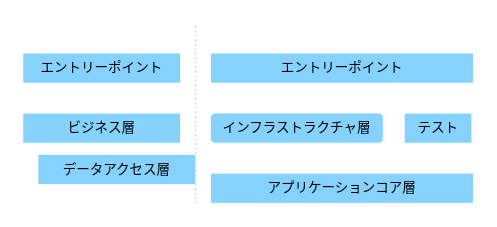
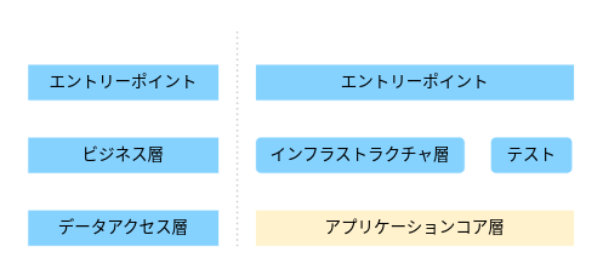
- <mxCell id="13" value="テスト" style="rounded=0;whiteSpace=wrap;html=1;fillColor=#85D2FF;strokeColor=#FFFFFF;fontColor=#000000;fontFamily=Noto Sans JP;fontSource=https%3A%2F%2Ffonts.googleapis.com%2Fcss%3Ffamily%3DNoto%2BSans%2BJP;fontSize=18;" parent="1" vertex="1"><mxGeometry x="538" y="150" width="90" height="40" as="geometry" /></mxCell>
+ <mxCell id="13" value="テスト" style="whiteSpace=wrap;html=1;fillColor=#85D2FF;strokeColor=#FFFFFF;fontColor=#000000;fontFamily=Noto Sans JP;fontSource=https%3A%2F%2Ffonts.googleapis.com%2Fcss%3Ffamily%3DNoto%2BSans%2BJP;fontSize=18;rounded=1;" parent="1" vertex="1"><mxGeometry x="538" y="150" width="90" height="40" as="geometry" /></mxCell>
- <mxCell id="3" value="データアクセス層" style="rounded=0;whiteSpace=wrap;html=1;fillColor=#85D2FF;strokeColor=#FFFFFF;fontColor=#000000;fontFamily=Noto Sans JP;fontSource=https%3A%2F%2Ffonts.googleapis.com%2Fcss%3Ffamily%3DNoto%2BSans%2BJP;fontSize=18;" parent="1" vertex="1"><mxGeometry x="50" y="205" width="210" height="40" as="geometry" /></mxCell>
+ <mxCell id="3" value="データアクセス層" style="rounded=0;whiteSpace=wrap;html=1;fillColor=#85D2FF;strokeColor=#FFFFFF;fontColor=#000000;fontFamily=Noto Sans JP;fontSource=https%3A%2F%2Ffonts.googleapis.com%2Fcss%3Ffamily%3DNoto%2BSans%2BJP;fontSize=18;" parent="1" vertex="1"><mxGeometry x="30" y="230" width="210" height="40" as="geometry" /></mxCell>
- <mxCell id="12" style="edgeStyle=none;html=1;entryX=0.865;entryY=-0.017;entryDx=0;entryDy=0;fontFamily=Noto Sans JP;fontSource=https%3A%2F%2Ffonts.googleapis.com%2Fcss%3Ffamily%3DNoto%2BSans%2BJP;fontSize=18;fontColor=#000000;endArrow=open;endFill=0;strokeColor=#FFFFFF;exitX=0.5;exitY=1;exitDx=0;exitDy=0;entryPerimeter=0;" parent="1" source="13" target="11" edge="1"><mxGeometry relative="1" as="geometry"><mxPoint x="485" y="230" as="targetPoint" /></mxGeometry></mxCell>
- <mxCell id="11" value="アプリケーションコア層" style="rounded=0;whiteSpace=wrap;html=1;fillColor=#85D2FF;strokeColor=#FFFFFF;fontColor=#000000;fontFamily=Noto Sans JP;fontSource=https%3A%2F%2Ffonts.googleapis.com%2Fcss%3Ffamily%3DNoto%2BSans%2BJP;fontSize=18;" parent="1" vertex="1"><mxGeometry x="280" y="230" width="350" height="40" as="geometry" /></mxCell>
+ <mxCell id="11" value="アプリケーションコア層" style="rounded=0;whiteSpace=wrap;html=1;fillColor=#fff2cc;strokeColor=#FFFFFF;fontColor=#000000;fontFamily=Noto Sans JP;fontSource=https%3A%2F%2Ffonts.googleapis.com%2Fcss%3Ffamily%3DNoto%2BSans%2BJP;fontSize=18;" parent="1" vertex="1"><mxGeometry x="280" y="230" width="350" height="40" as="geometry" /></mxCell>
